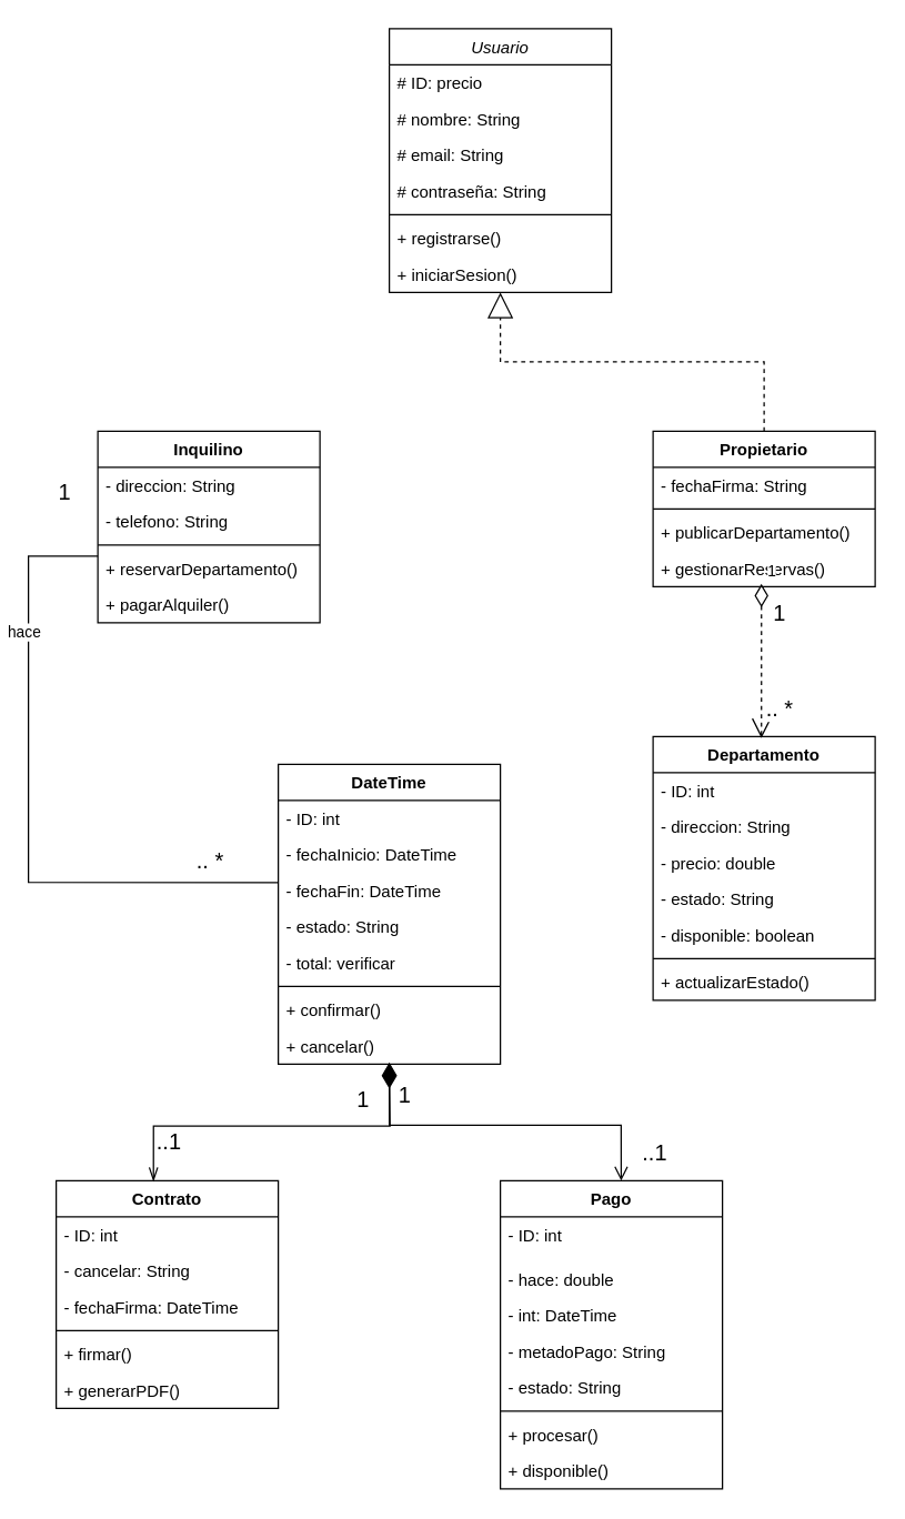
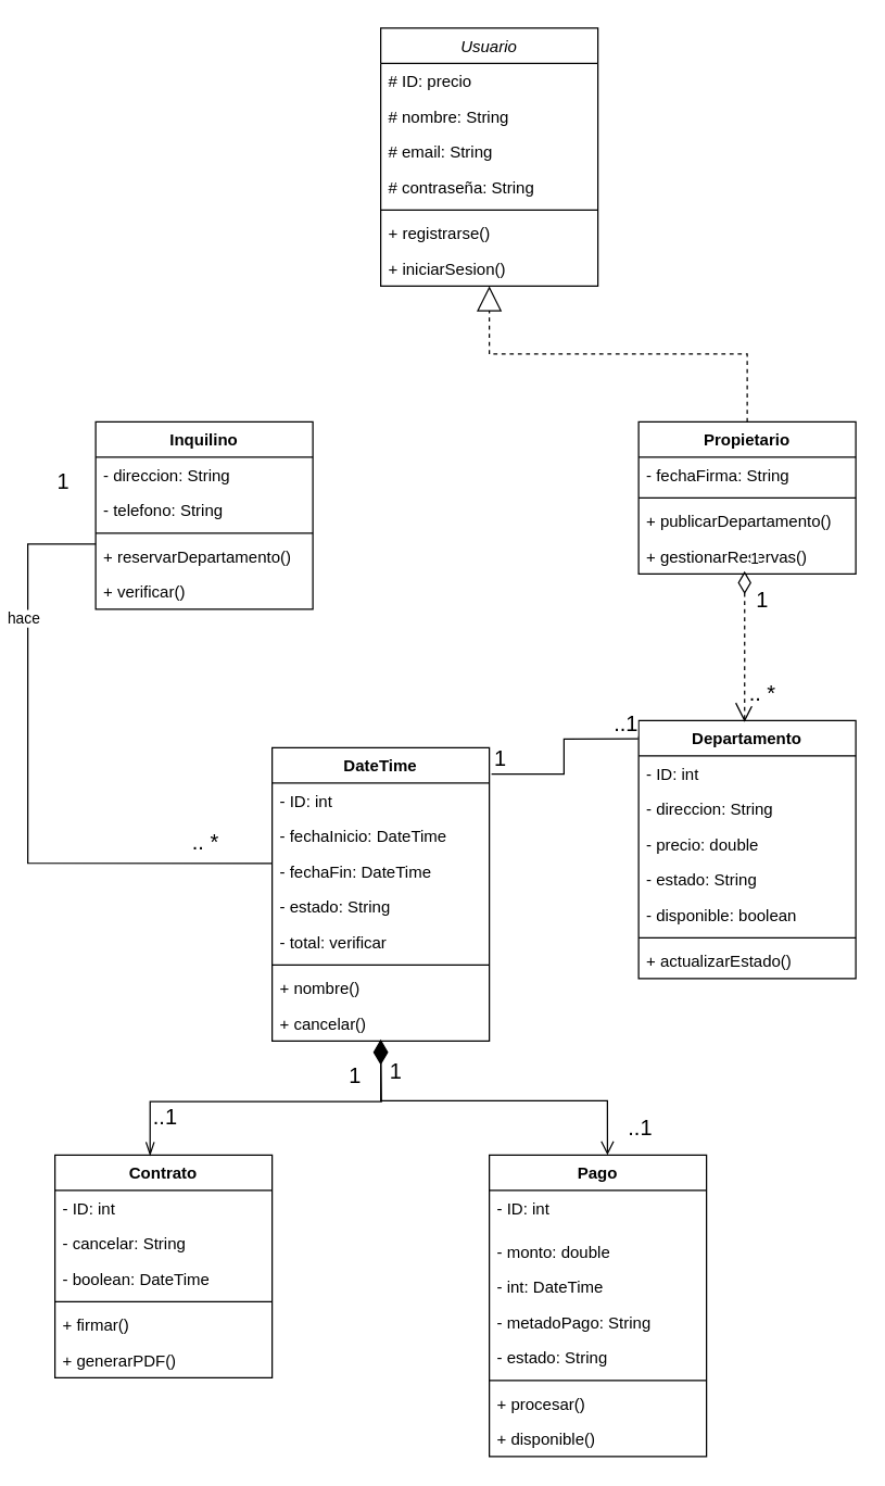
- <mxCell id="16" value="+ pagarAlquiler()" style="text;strokeColor=none;fillColor=none;align=left;verticalAlign=top;spacingLeft=4;spacingRight=4;overflow=hidden;rotatable=0;points=[[0,0.5],[1,0.5]];portConstraint=eastwest;whiteSpace=wrap;html=1;" vertex="1" parent="11"><mxGeometry y="112" width="160" height="26" as="geometry" /></mxCell>
+ <mxCell id="16" value="+ verificar()" style="text;strokeColor=none;fillColor=none;align=left;verticalAlign=top;spacingLeft=4;spacingRight=4;overflow=hidden;rotatable=0;points=[[0,0.5],[1,0.5]];portConstraint=eastwest;whiteSpace=wrap;html=1;" vertex="1" parent="11"><mxGeometry y="112" width="160" height="26" as="geometry" /></mxCell>
+ <mxCell id="46" value="" style="endArrow=none;html=1;edgeStyle=orthogonalEdgeStyle;rounded=0;exitX=1.01;exitY=0.09;exitDx=0;exitDy=0;entryX=-0.002;entryY=0.071;entryDx=0;entryDy=0;entryPerimeter=0;exitPerimeter=0;" edge="1" parent="1" source="22" target="35"><mxGeometry relative="1" as="geometry"><mxPoint x="380" y="620" as="sourcePoint" /><mxPoint x="540" y="620" as="targetPoint" /></mxGeometry></mxCell>
+ <mxCell id="47" value="1" style="edgeLabel;resizable=0;html=1;align=left;verticalAlign=bottom;fontSize=16;" connectable="0" vertex="1" parent="46"><mxGeometry x="-1" relative="1" as="geometry" /></mxCell>
+ <mxCell id="48" value="..1" style="edgeLabel;resizable=0;html=1;align=right;verticalAlign=bottom;fontSize=16;" connectable="0" vertex="1" parent="46"><mxGeometry x="1" relative="1" as="geometry" /></mxCell>
- <mxCell id="29" value="+ confirmar()" style="text;strokeColor=none;fillColor=none;align=left;verticalAlign=top;spacingLeft=4;spacingRight=4;overflow=hidden;rotatable=0;points=[[0,0.5],[1,0.5]];portConstraint=eastwest;whiteSpace=wrap;html=1;" vertex="1" parent="22"><mxGeometry y="164" width="160" height="26" as="geometry" /></mxCell>
+ <mxCell id="29" value="+ nombre()" style="text;strokeColor=none;fillColor=none;align=left;verticalAlign=top;spacingLeft=4;spacingRight=4;overflow=hidden;rotatable=0;points=[[0,0.5],[1,0.5]];portConstraint=eastwest;whiteSpace=wrap;html=1;" vertex="1" parent="22"><mxGeometry y="164" width="160" height="26" as="geometry" /></mxCell>
- <mxCell id="58" value="- hace: double" style="text;strokeColor=none;fillColor=none;align=left;verticalAlign=top;spacingLeft=4;spacingRight=4;overflow=hidden;rotatable=0;points=[[0,0.5],[1,0.5]];portConstraint=eastwest;whiteSpace=wrap;html=1;" vertex="1" parent="56"><mxGeometry y="58" width="160" height="26" as="geometry" /></mxCell>
+ <mxCell id="58" value="- monto: double" style="text;strokeColor=none;fillColor=none;align=left;verticalAlign=top;spacingLeft=4;spacingRight=4;overflow=hidden;rotatable=0;points=[[0,0.5],[1,0.5]];portConstraint=eastwest;whiteSpace=wrap;html=1;" vertex="1" parent="56"><mxGeometry y="58" width="160" height="26" as="geometry" /></mxCell>
- <mxCell id="52" value="- fechaFirma: DateTime" style="text;strokeColor=none;fillColor=none;align=left;verticalAlign=top;spacingLeft=4;spacingRight=4;overflow=hidden;rotatable=0;points=[[0,0.5],[1,0.5]];portConstraint=eastwest;whiteSpace=wrap;html=1;" vertex="1" parent="49"><mxGeometry y="78" width="160" height="26" as="geometry" /></mxCell>
+ <mxCell id="52" value="- boolean: DateTime" style="text;strokeColor=none;fillColor=none;align=left;verticalAlign=top;spacingLeft=4;spacingRight=4;overflow=hidden;rotatable=0;points=[[0,0.5],[1,0.5]];portConstraint=eastwest;whiteSpace=wrap;html=1;" vertex="1" parent="49"><mxGeometry y="78" width="160" height="26" as="geometry" /></mxCell>
